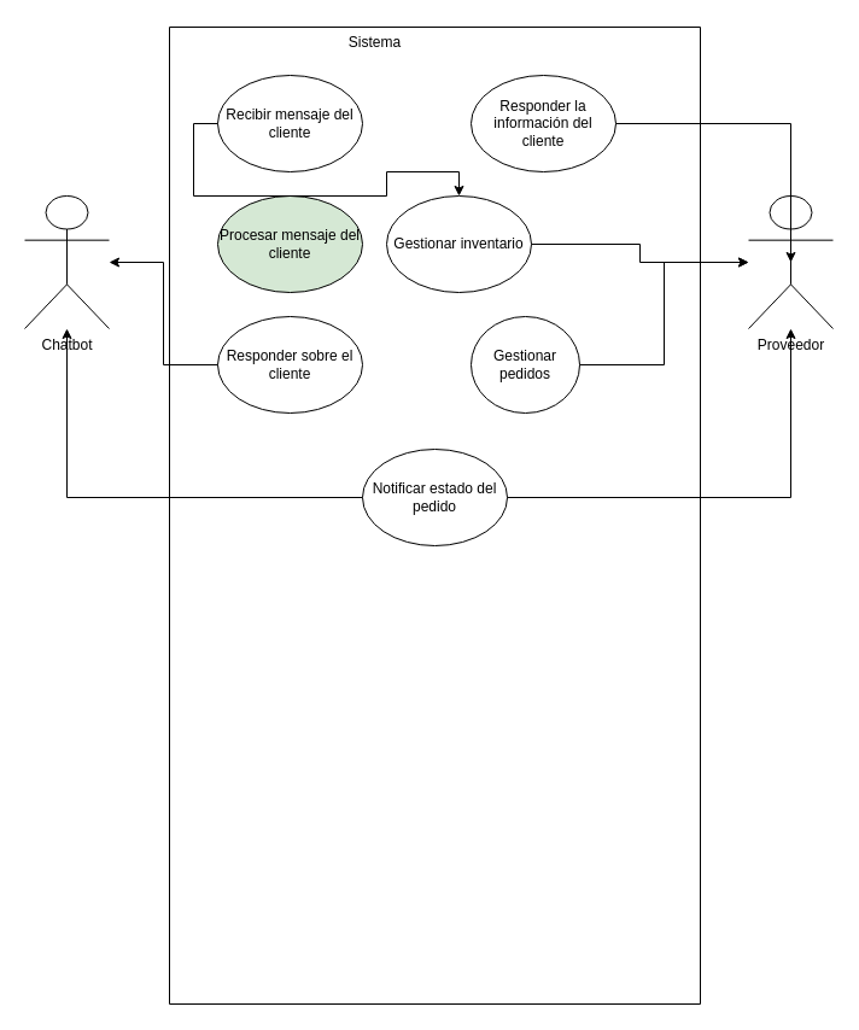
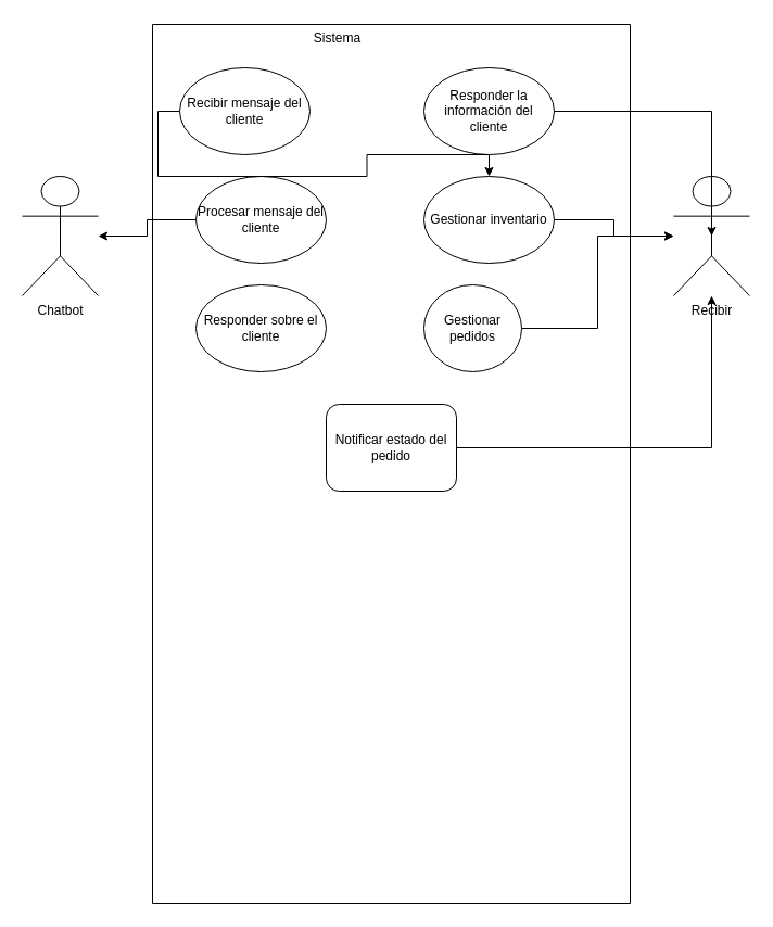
- <mxCell id="4" value="Recibir mensaje del cliente" style="ellipse;whiteSpace=wrap;html=1;" vertex="1" parent="3"><mxGeometry x="40" y="40" width="120" height="80" as="geometry" /></mxCell>
+ <mxCell id="4" value="Recibir mensaje del cliente" style="ellipse;whiteSpace=wrap;html=1;" vertex="1" parent="3"><mxGeometry x="25" y="40" width="120" height="80" as="geometry" /></mxCell>
+ <mxCell id="13" style="edgeStyle=orthogonalEdgeStyle;rounded=0;orthogonalLoop=1;jettySize=auto;html=1;exitX=0;exitY=0.5;exitDx=0;exitDy=0;" edge="1" parent="1" source="5" target="2"><mxGeometry relative="1" as="geometry" /></mxCell>
- <mxCell id="5" value="Procesar mensaje del cliente" style="ellipse;whiteSpace=wrap;html=1;fillColor=#d5e8d4;" vertex="1" parent="3"><mxGeometry x="40" y="140" width="120" height="80" as="geometry" /></mxCell>
+ <mxCell id="5" value="Procesar mensaje del cliente" style="ellipse;whiteSpace=wrap;html=1;" vertex="1" parent="3"><mxGeometry x="40" y="140" width="120" height="80" as="geometry" /></mxCell>
- <mxCell id="9" value="Gestionar inventario" style="ellipse;whiteSpace=wrap;html=1;" vertex="1" parent="3"><mxGeometry x="180" y="140" width="120" height="80" as="geometry" /></mxCell>
+ <mxCell id="9" value="Gestionar inventario" style="ellipse;whiteSpace=wrap;html=1;" vertex="1" parent="3"><mxGeometry x="250" y="140" width="120" height="80" as="geometry" /></mxCell>
- <mxCell id="14" style="edgeStyle=orthogonalEdgeStyle;rounded=0;orthogonalLoop=1;jettySize=auto;html=1;exitX=0;exitY=0.5;exitDx=0;exitDy=0;" edge="1" parent="1" source="6" target="2"><mxGeometry relative="1" as="geometry" /></mxCell>
- <mxCell id="11" value="Proveedor&lt;div&gt;&lt;br&gt;&lt;/div&gt;" style="shape=umlActor;verticalLabelPosition=bottom;verticalAlign=top;html=1;outlineConnect=0;" vertex="1" parent="1"><mxGeometry x="620" y="162" width="70" height="110" as="geometry" /></mxCell>
+ <mxCell id="11" value="Recibir&lt;div&gt;&lt;br&gt;&lt;/div&gt;" style="shape=umlActor;verticalLabelPosition=bottom;verticalAlign=top;html=1;outlineConnect=0;" vertex="1" parent="1"><mxGeometry x="620" y="162" width="70" height="110" as="geometry" /></mxCell>
- <mxCell id="15" style="edgeStyle=orthogonalEdgeStyle;rounded=0;orthogonalLoop=1;jettySize=auto;html=1;exitX=0;exitY=0.5;exitDx=0;exitDy=0;" edge="1" parent="1" source="8" target="2"><mxGeometry relative="1" as="geometry" /></mxCell>
- <mxCell id="8" value="Notificar estado del pedido" style="ellipse;whiteSpace=wrap;html=1;" vertex="1" parent="3"><mxGeometry x="160" y="350" width="120" height="80" as="geometry" /></mxCell>
+ <mxCell id="8" value="Notificar estado del pedido" style="whiteSpace=wrap;html=1;rounded=1;" vertex="1" parent="3"><mxGeometry x="160" y="350" width="120" height="80" as="geometry" /></mxCell>
